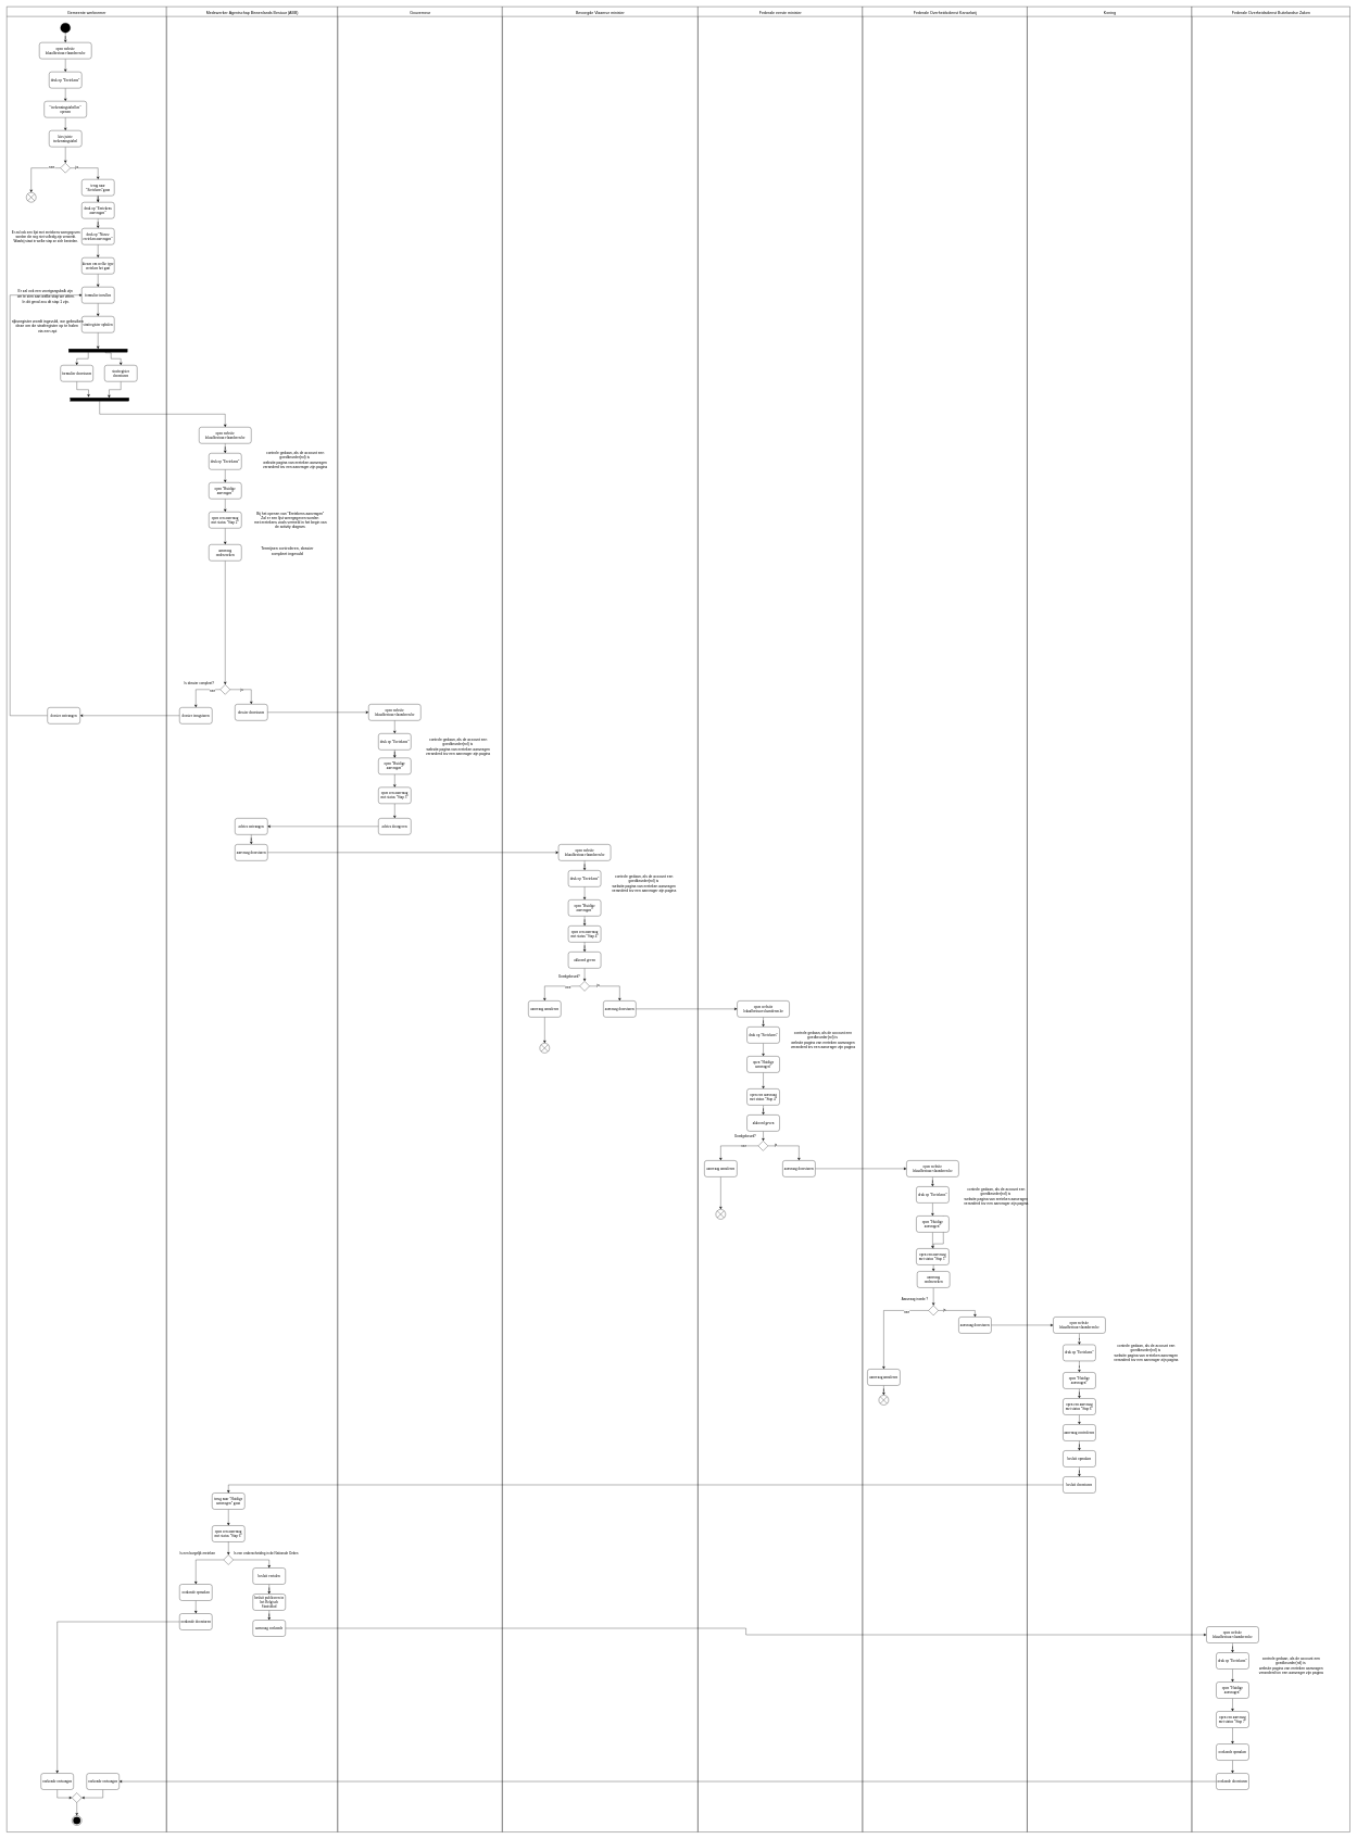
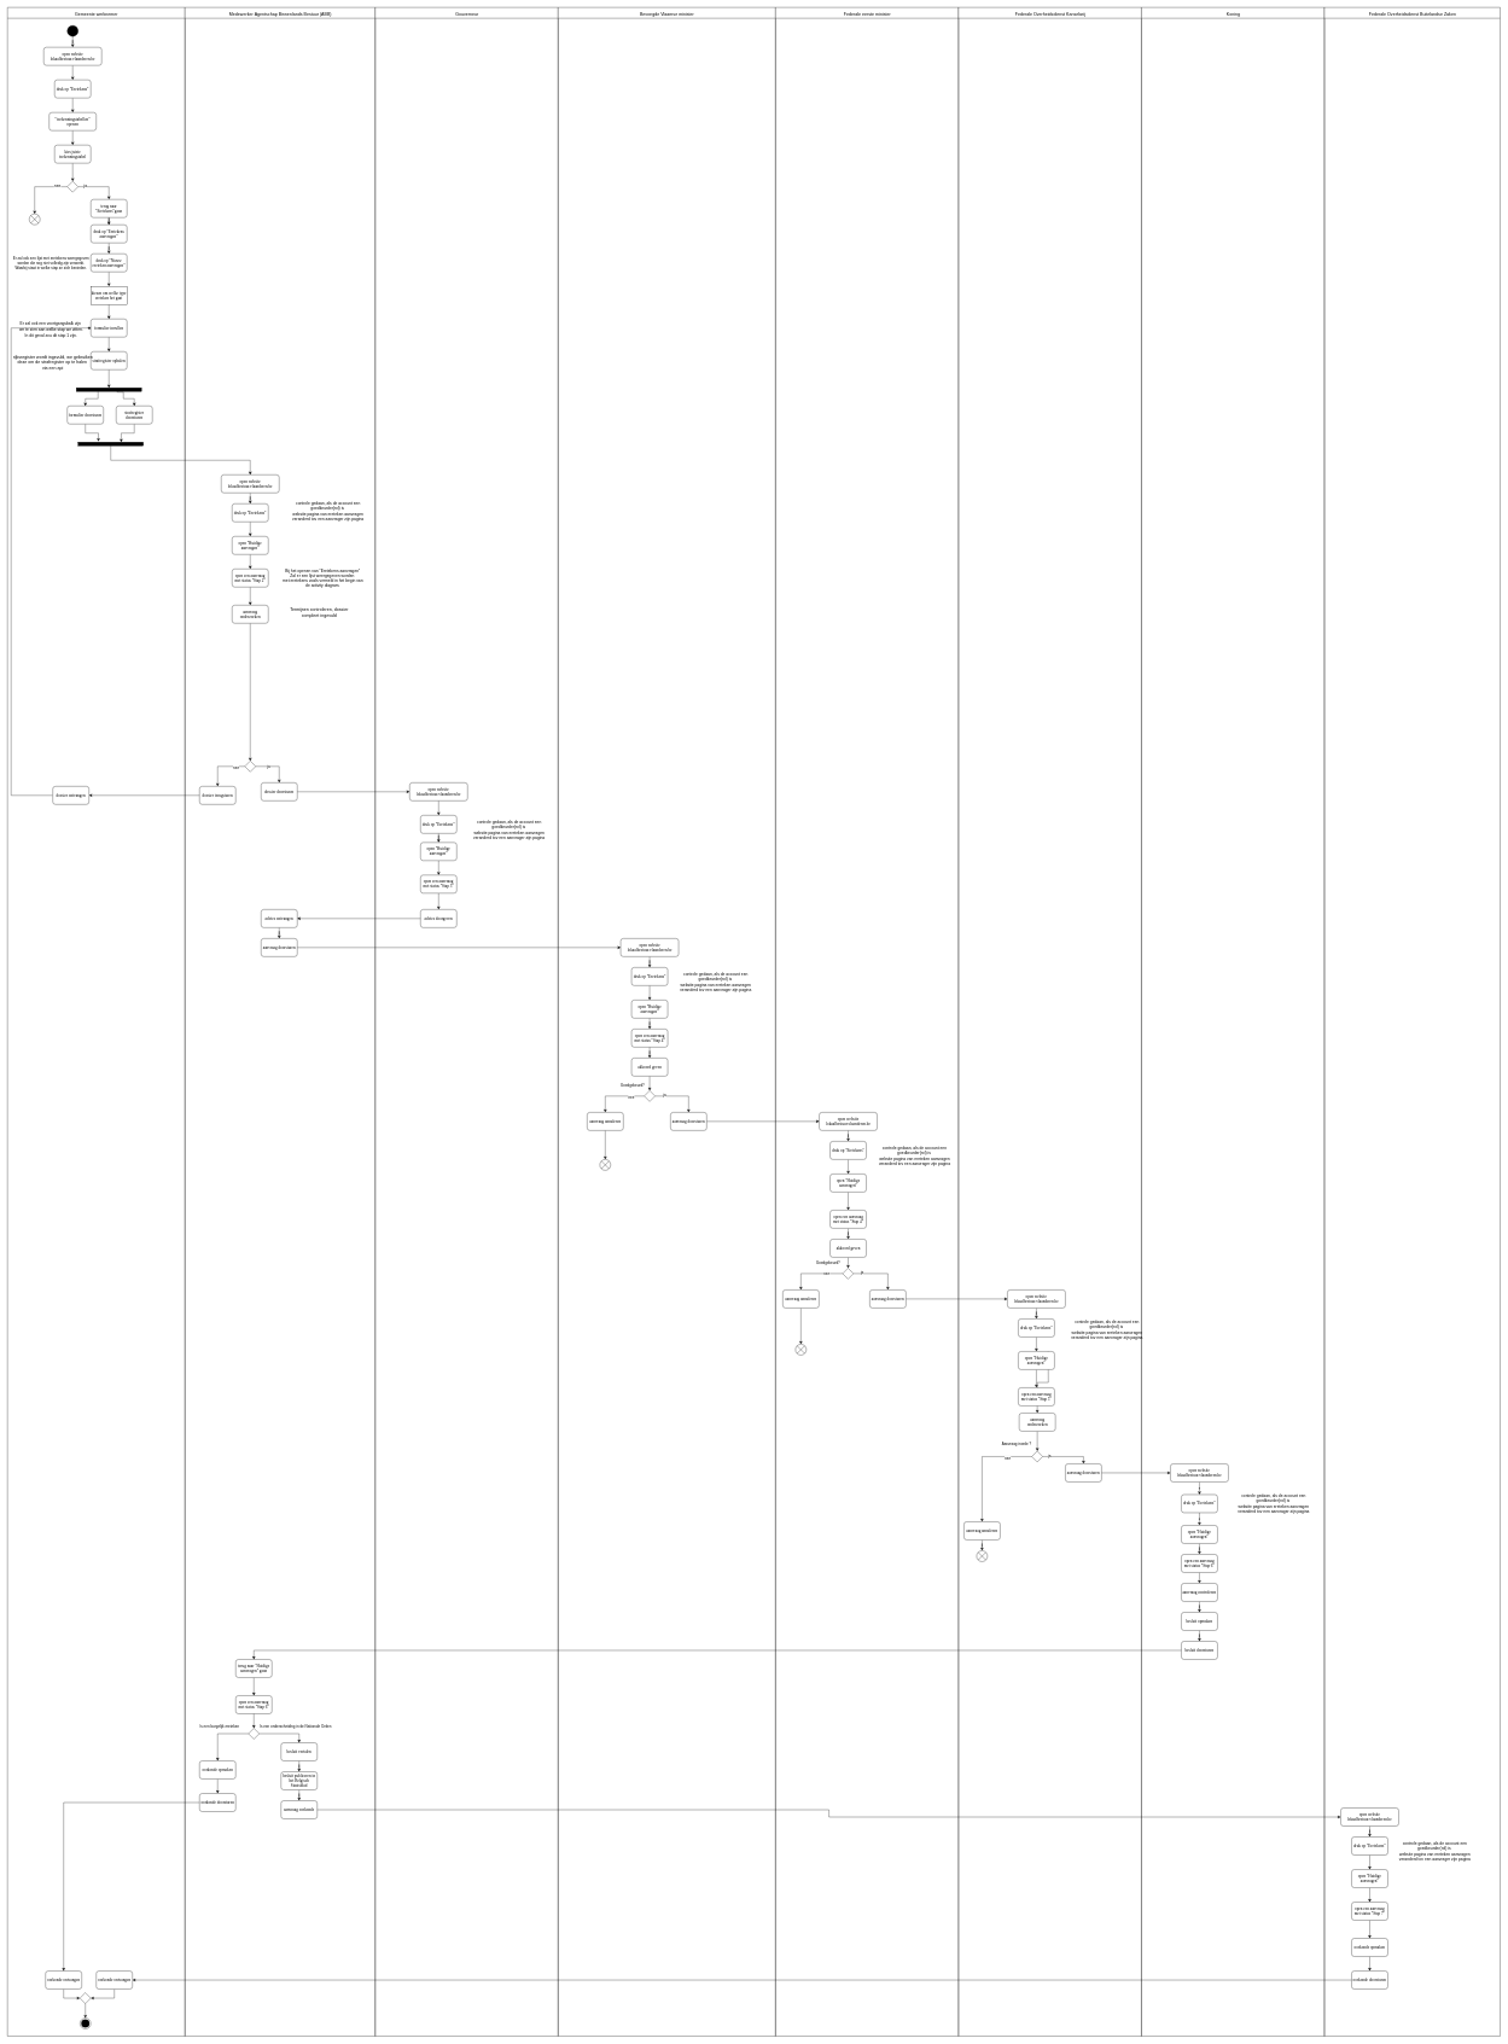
- <mxCell id="24" value="&lt;span style=&quot;font-size: 11px;&quot;&gt;kiezen om welke type ereteken het gaat&lt;/span&gt;" style="rounded=1;whiteSpace=wrap;html=1;shadow=0;labelBackgroundColor=none;strokeWidth=1;fontFamily=Verdana;fontSize=8;align=center;" parent="2" vertex="1"><mxGeometry x="230" y="770" width="100" height="50" as="geometry" /></mxCell>
+ <mxCell id="24" value="&lt;span style=&quot;font-size: 11px;&quot;&gt;kiezen om welke type ereteken het gaat&lt;/span&gt;" style="whiteSpace=wrap;html=1;shadow=0;labelBackgroundColor=none;strokeWidth=1;fontFamily=Verdana;fontSize=8;align=center;rounded=0;" parent="2" vertex="1"><mxGeometry x="230" y="770" width="100" height="50" as="geometry" /></mxCell>
- <mxCell id="57" value="Is dossier compleet?" style="text;html=1;align=center;verticalAlign=middle;resizable=0;points=[];autosize=1;strokeColor=none;fillColor=none;fontSize=10;" parent="52" vertex="1"><mxGeometry x="40" y="2060" width="120" height="30" as="geometry" /></mxCell>
